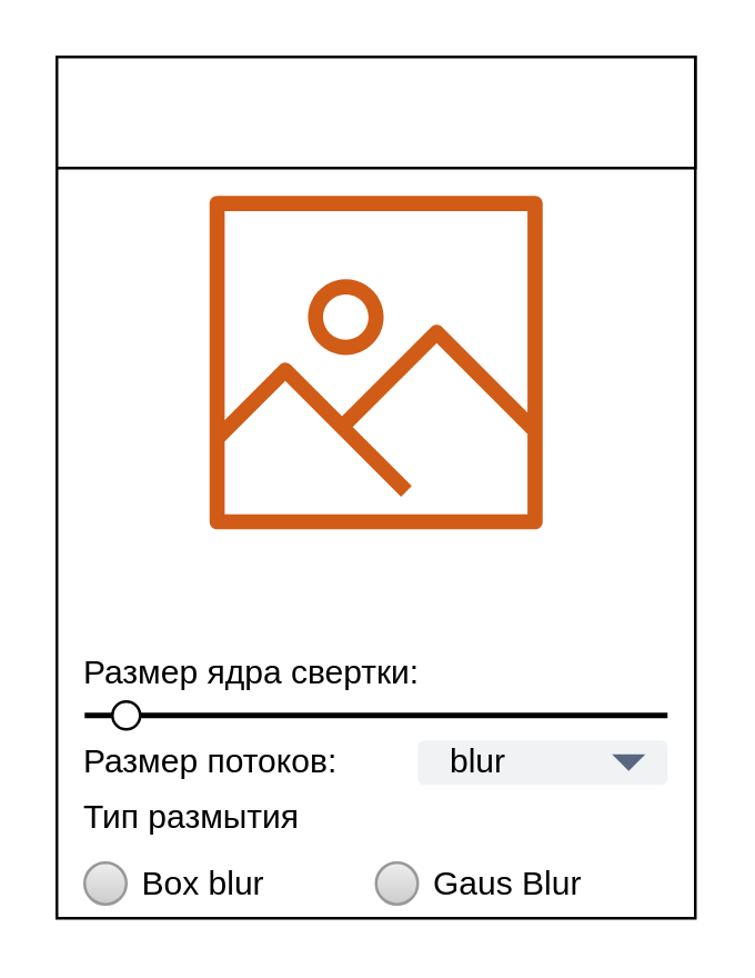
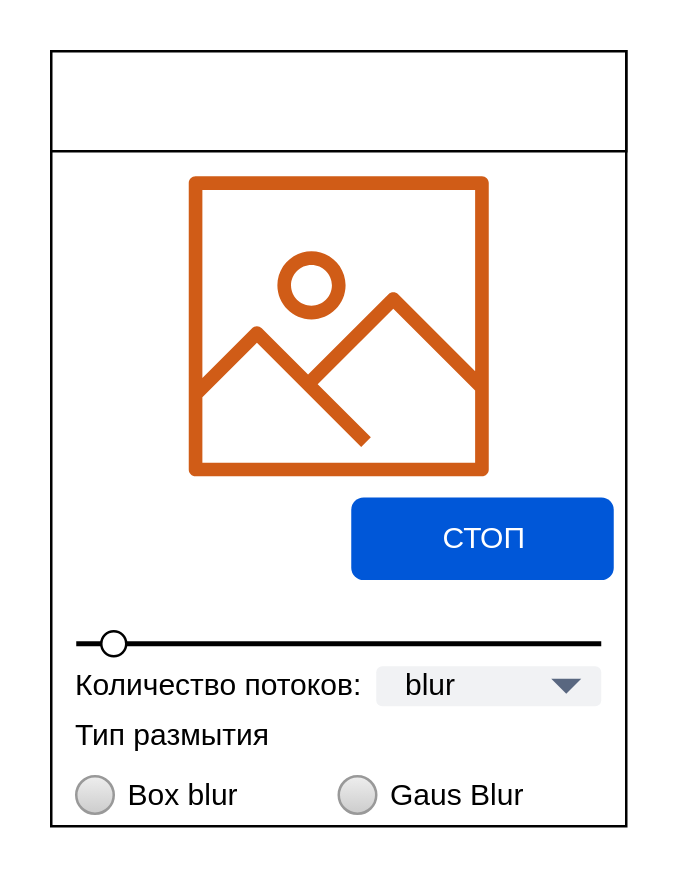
+ <mxCell id="5" value="СТОП" style="rounded=1;fillColor=#0057D8;align=center;strokeColor=none;html=1;fontColor=#ffffff;fontSize=12" vertex="1" parent="1"><mxGeometry x="140" y="198.5" width="105" height="33" as="geometry" /></mxCell>
- <mxCell id="6" value="Размер ядра свертки:&amp;nbsp;" style="text;html=1;strokeColor=none;fillColor=none;align=left;verticalAlign=middle;whiteSpace=wrap;rounded=0;" vertex="1" parent="1"><mxGeometry x="27.5" y="231.5" width="207.5" height="20" as="geometry" /></mxCell>
- <mxCell id="9" value="Размер потоков:" style="text;html=1;strokeColor=none;fillColor=none;align=left;verticalAlign=middle;whiteSpace=wrap;rounded=0;" vertex="1" parent="1"><mxGeometry x="27.5" y="264" width="207.5" height="20" as="geometry" /></mxCell>
+ <mxCell id="9" value="Количество потоков:" style="text;html=1;strokeColor=none;fillColor=none;align=left;verticalAlign=middle;whiteSpace=wrap;rounded=0;" vertex="1" parent="1"><mxGeometry x="27.5" y="264" width="207.5" height="20" as="geometry" /></mxCell>
